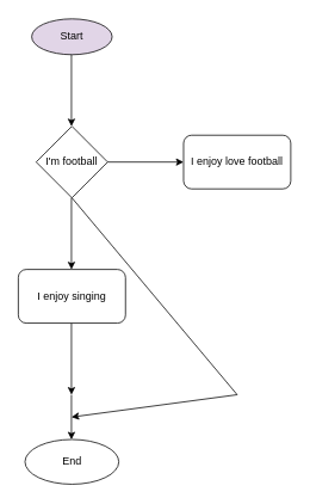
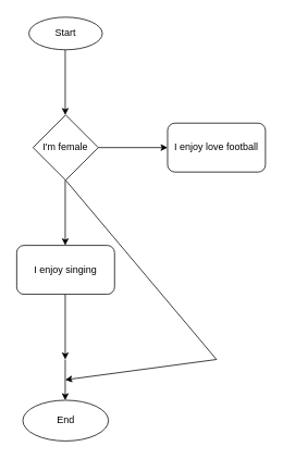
- <mxCell id="2" value="Start" style="ellipse;whiteSpace=wrap;html=1;fillColor=#e1d5e7;" vertex="1" parent="1"><mxGeometry x="35" y="20" width="90" height="40" as="geometry" /></mxCell>
+ <mxCell id="2" value="Start" style="ellipse;whiteSpace=wrap;html=1;" vertex="1" parent="1"><mxGeometry x="35" y="20" width="90" height="40" as="geometry" /></mxCell>
- <mxCell id="4" value="I'm football" style="rhombus;whiteSpace=wrap;html=1;" vertex="1" parent="1"><mxGeometry x="40" y="140" width="80" height="80" as="geometry" /></mxCell>
+ <mxCell id="4" value="I'm female" style="rhombus;whiteSpace=wrap;html=1;" vertex="1" parent="1"><mxGeometry x="40" y="140" width="80" height="80" as="geometry" /></mxCell>
